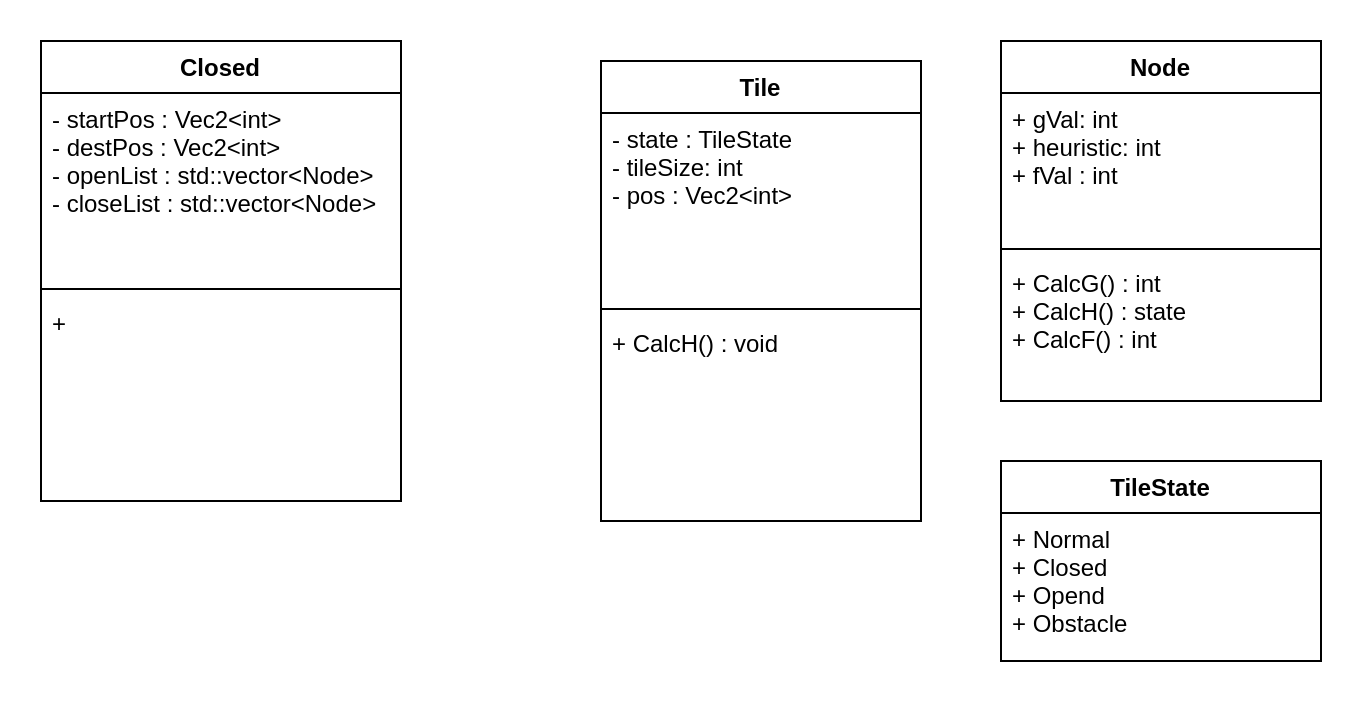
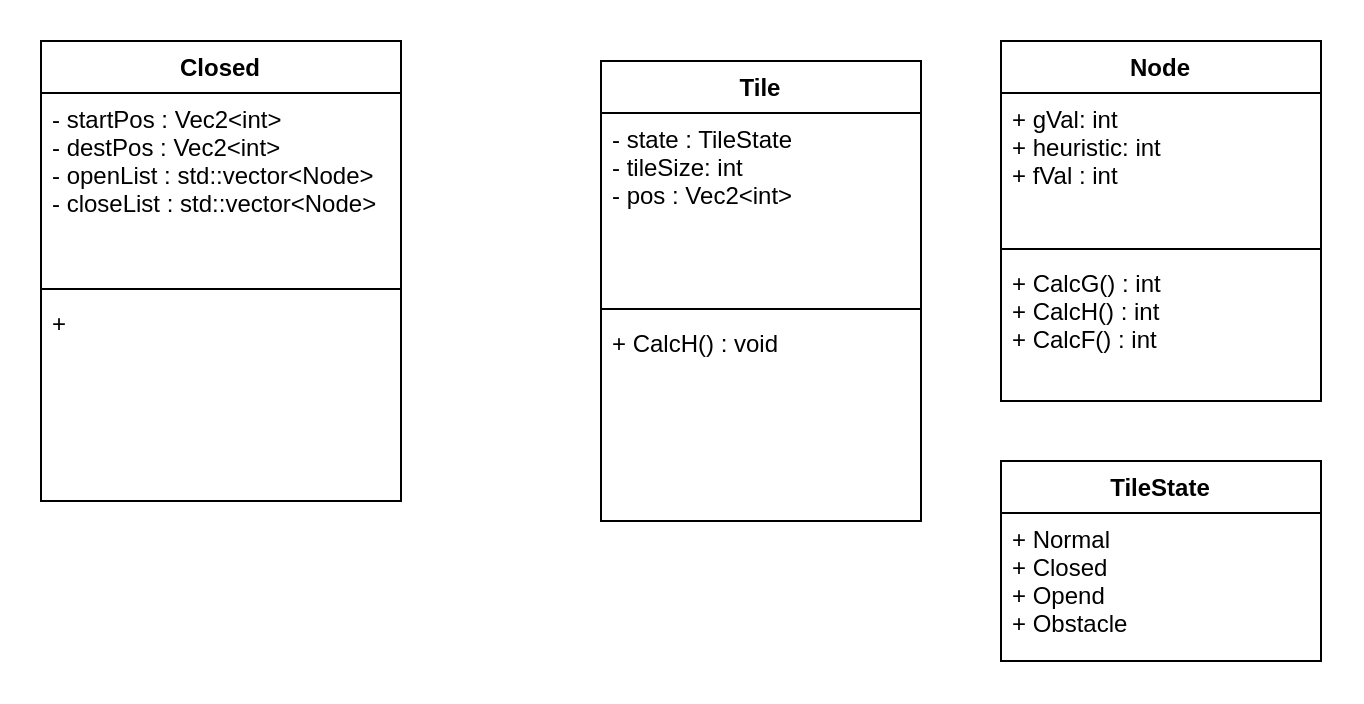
- <mxCell id="13" value="+ CalcG() : int&#10;+ CalcH() : state&#10;+ CalcF() : int" style="text;strokeColor=none;fillColor=none;align=left;verticalAlign=top;spacingLeft=4;spacingRight=4;overflow=hidden;rotatable=0;points=[[0,0.5],[1,0.5]];portConstraint=eastwest;" vertex="1" parent="10"><mxGeometry y="108" width="160" height="72" as="geometry" /></mxCell>
+ <mxCell id="13" value="+ CalcG() : int&#10;+ CalcH() : int&#10;+ CalcF() : int" style="text;strokeColor=none;fillColor=none;align=left;verticalAlign=top;spacingLeft=4;spacingRight=4;overflow=hidden;rotatable=0;points=[[0,0.5],[1,0.5]];portConstraint=eastwest;" vertex="1" parent="10"><mxGeometry y="108" width="160" height="72" as="geometry" /></mxCell>
